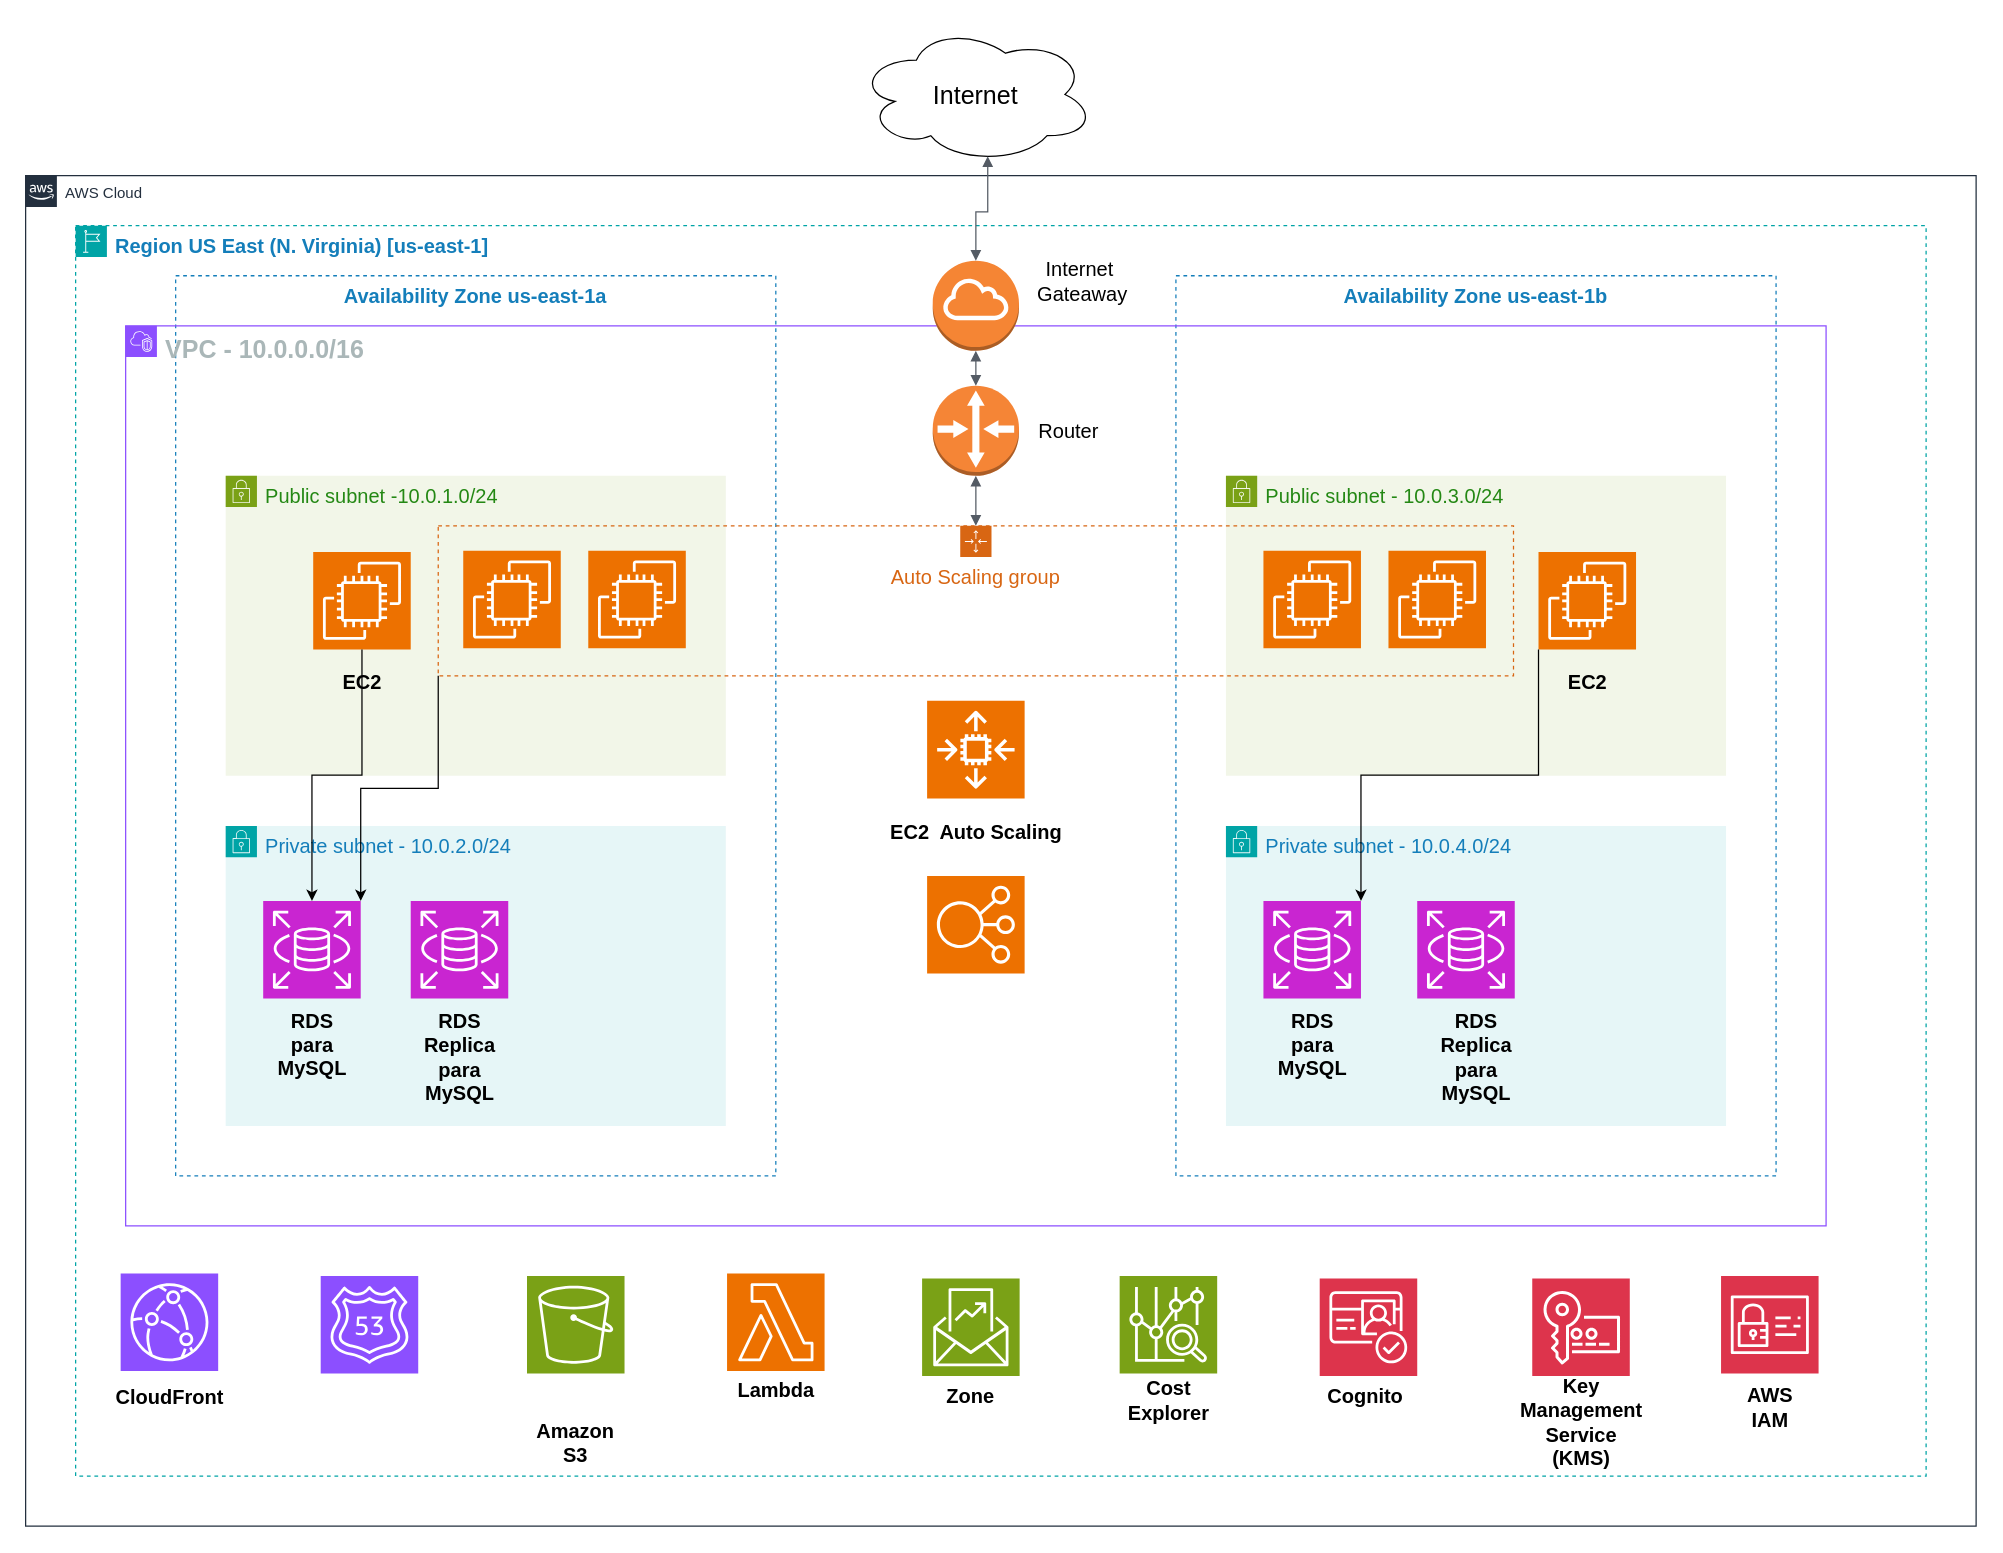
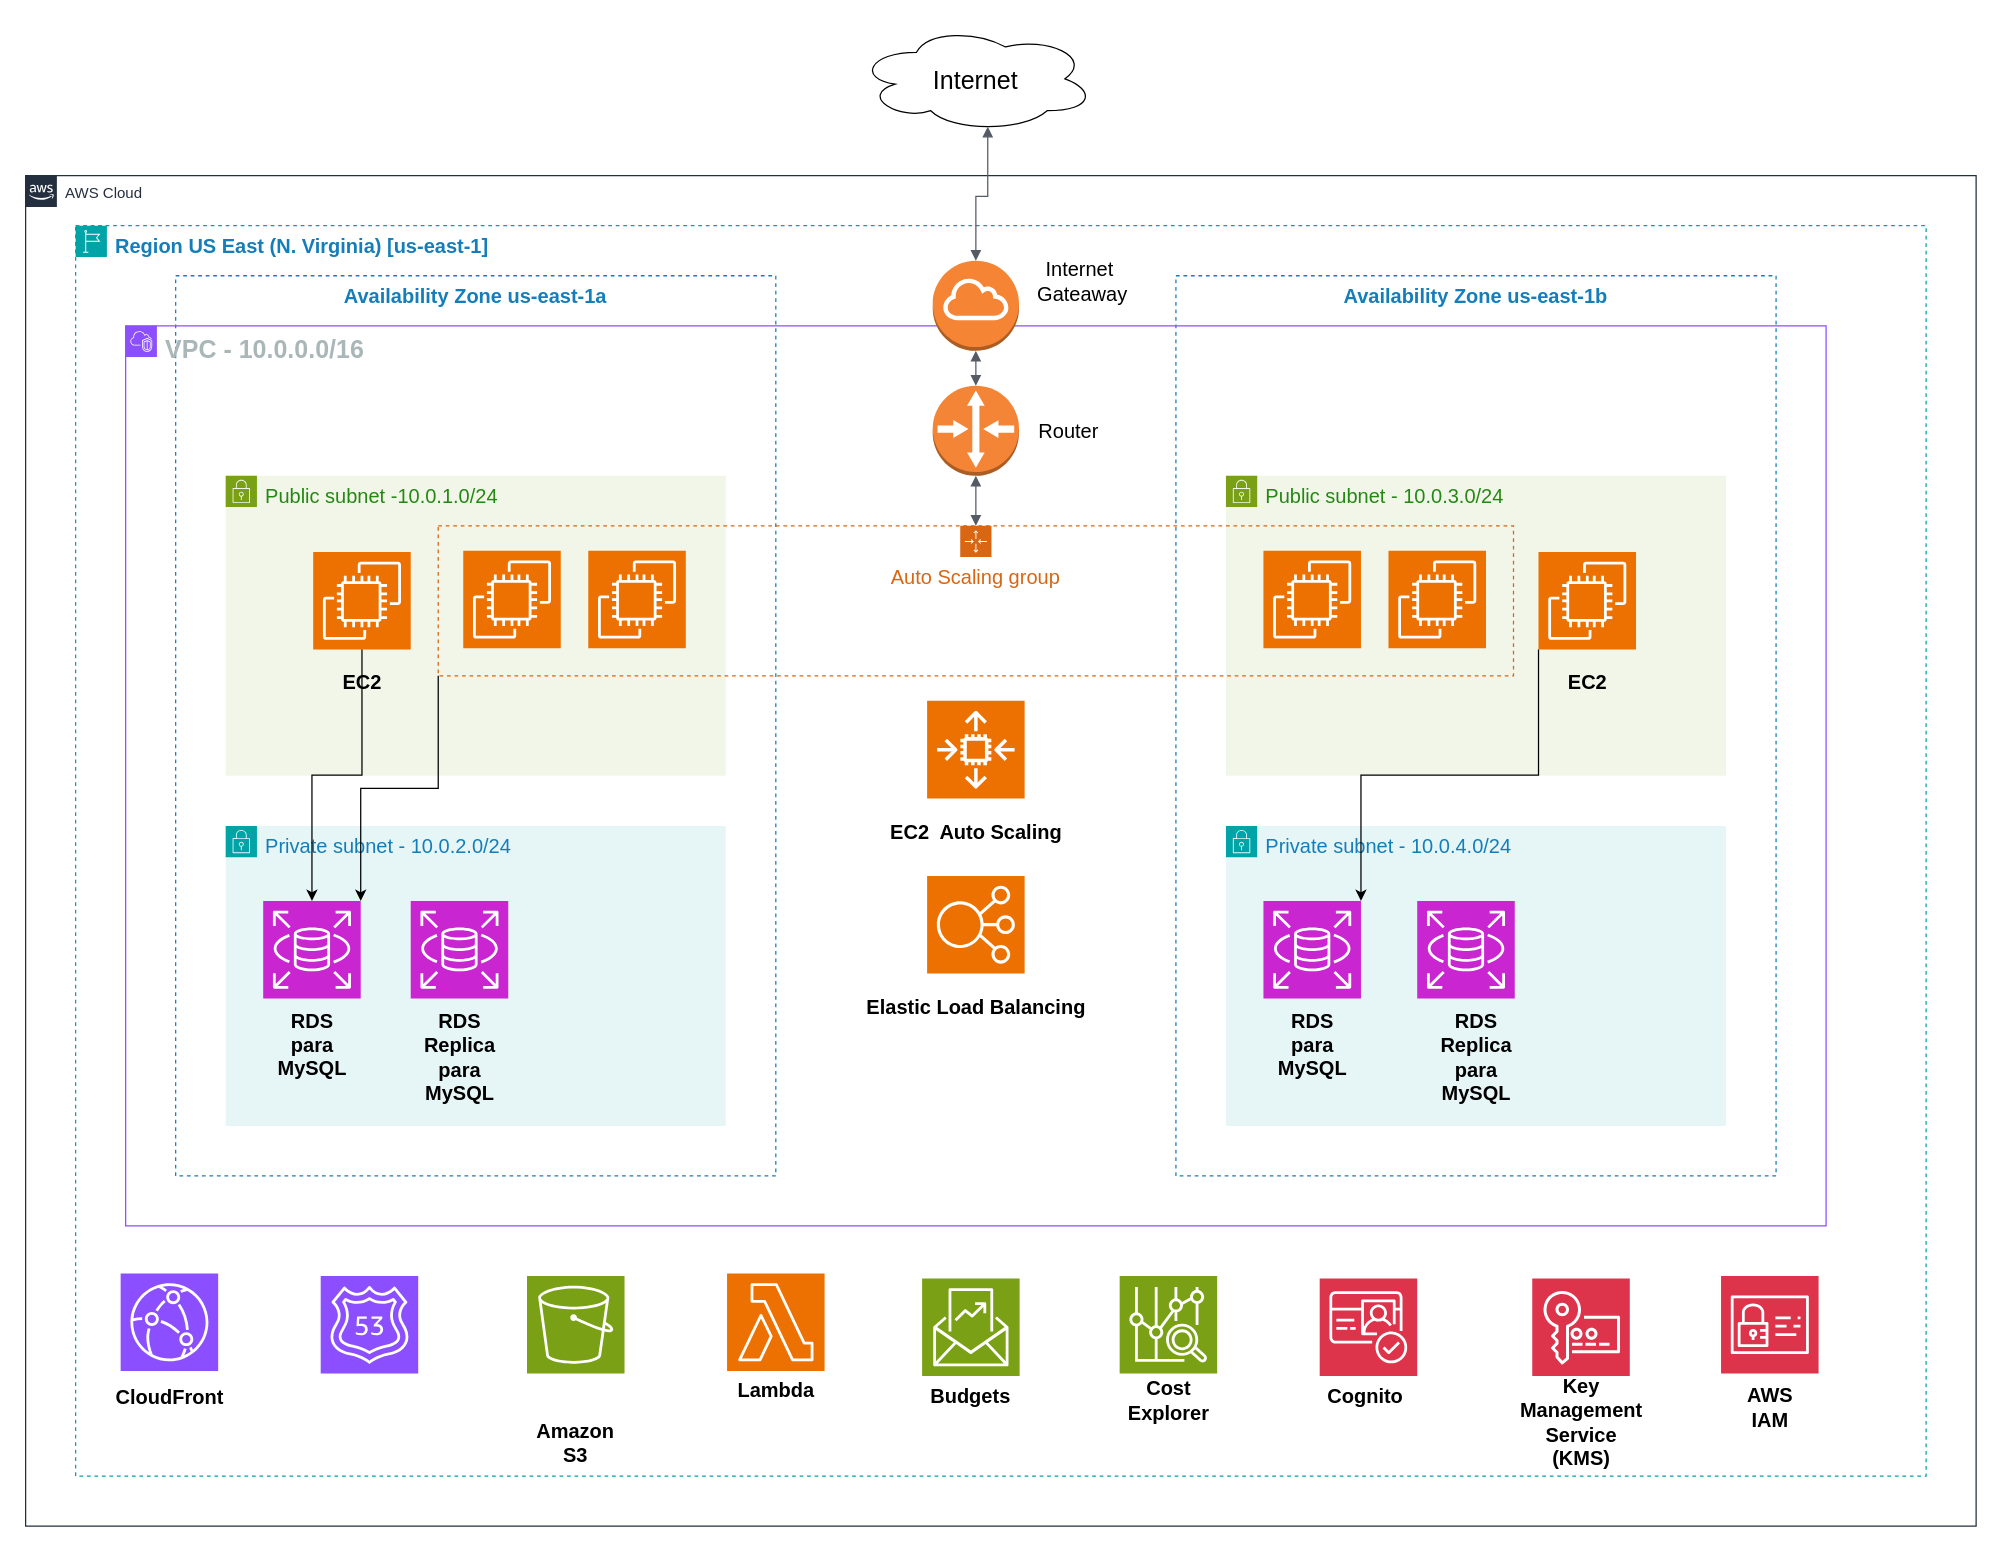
- <mxCell id="3" value="&lt;font style=&quot;font-size: 20px;&quot;&gt;Internet&lt;/font&gt;" style="ellipse;shape=cloud;whiteSpace=wrap;html=1;" vertex="1" parent="1"><mxGeometry x="685" width="190" height="110" as="geometry" y="20" /></mxCell>
+ <mxCell id="3" value="&lt;font style=&quot;font-size: 20px;&quot;&gt;Internet&lt;/font&gt;" style="ellipse;shape=cloud;whiteSpace=wrap;html=1;" vertex="1" parent="1"><mxGeometry x="685" y="20" width="190" height="85" as="geometry" /></mxCell>
+ <mxCell id="22" value="Elastic Load Balancing" style="text;html=1;align=center;verticalAlign=middle;resizable=0;points=[];autosize=1;strokeColor=none;fillColor=none;fontSize=16;fontStyle=1" vertex="1" parent="9"><mxGeometry x="585" y="530" width="190" height="30" as="geometry" /></mxCell>
- <mxCell id="54" value="&lt;b id=&quot;docs-internal-guid-73da0bb5-7fff-5b58-720f-df94a266180c&quot; style=&quot;font-weight: normal; font-size: 16px;&quot;&gt;&lt;span style=&quot;font-size: 16px; font-family: Montserrat, sans-serif; color: rgb(0, 0, 0); background-color: transparent; font-weight: 700; font-style: normal; font-variant: normal; text-decoration: none; vertical-align: baseline; white-space: pre-wrap;&quot;&gt;Zone&lt;/span&gt;&lt;/b&gt;" style="text;whiteSpace=wrap;html=1;fontSize=16;align=center;" vertex="1" parent="4"><mxGeometry x="671" y="920" width="90" height="40" as="geometry" /></mxCell>
+ <mxCell id="54" value="&lt;b id=&quot;docs-internal-guid-73da0bb5-7fff-5b58-720f-df94a266180c&quot; style=&quot;font-weight: normal; font-size: 16px;&quot;&gt;&lt;span style=&quot;font-size: 16px; font-family: Montserrat, sans-serif; color: rgb(0, 0, 0); background-color: transparent; font-weight: 700; font-style: normal; font-variant: normal; text-decoration: none; vertical-align: baseline; white-space: pre-wrap;&quot;&gt;Budgets&lt;/span&gt;&lt;/b&gt;" style="text;whiteSpace=wrap;html=1;fontSize=16;align=center;" vertex="1" parent="4"><mxGeometry x="671" y="920" width="90" height="40" as="geometry" /></mxCell>
